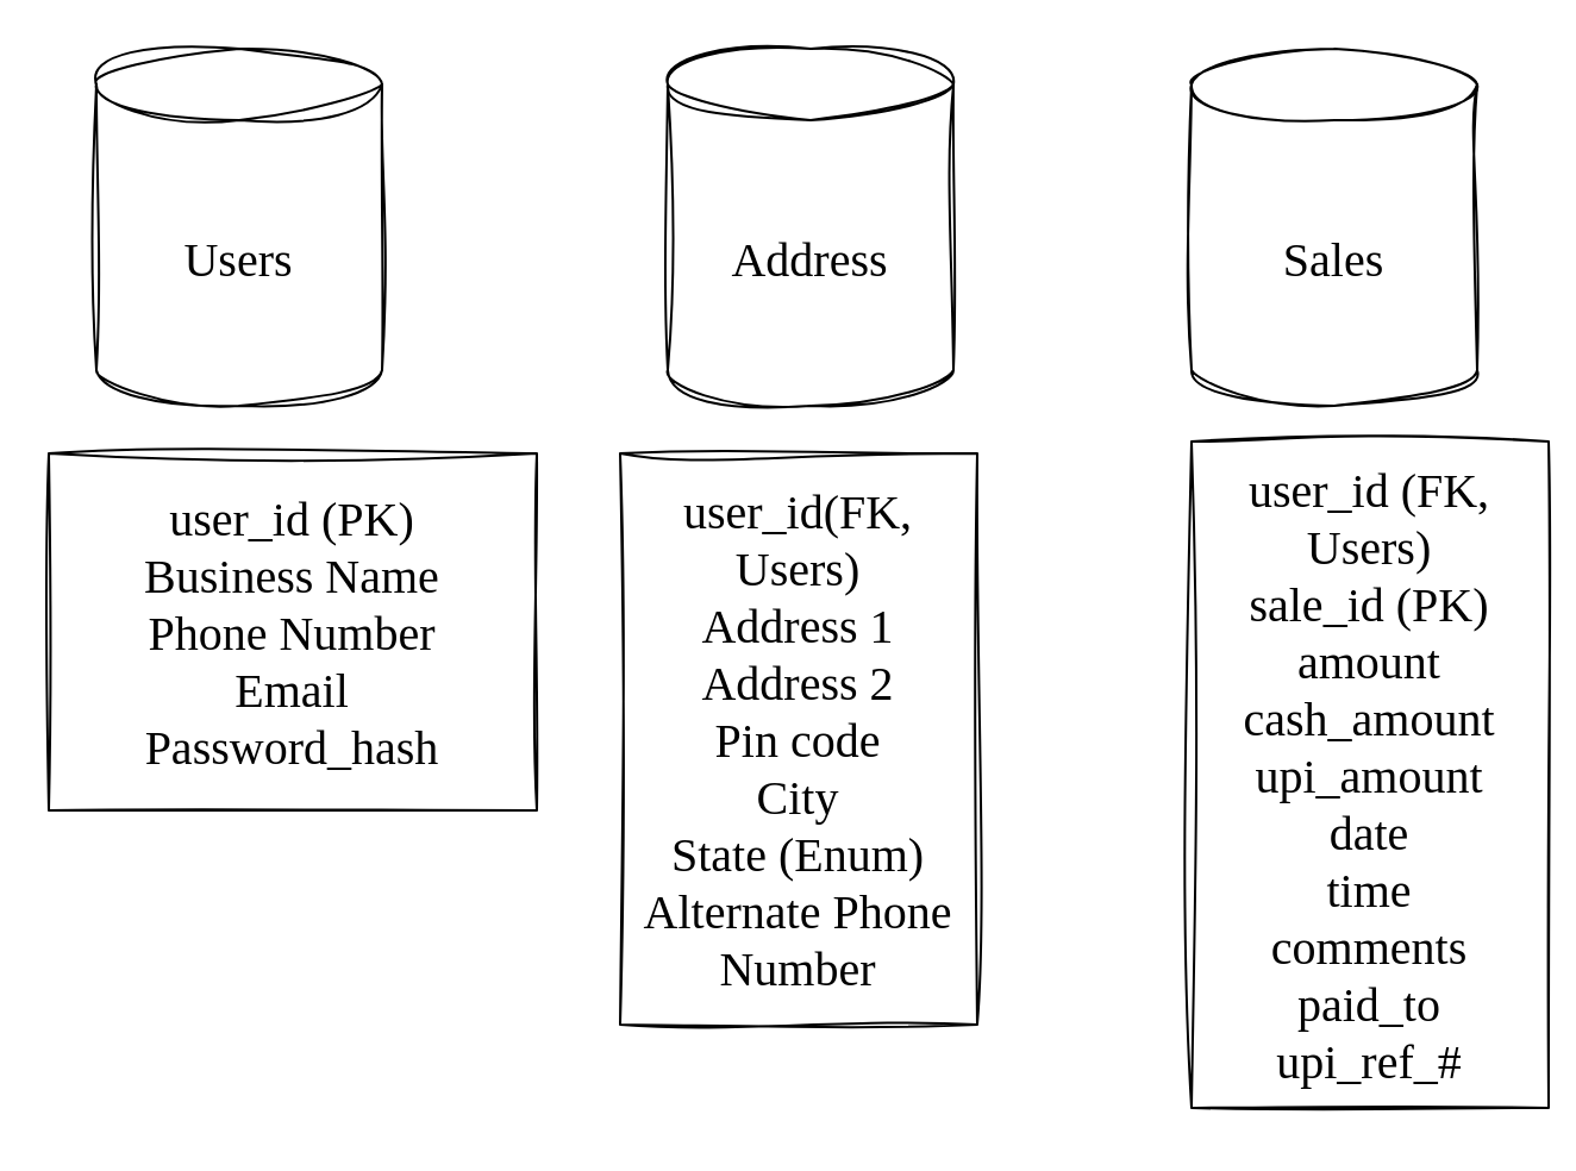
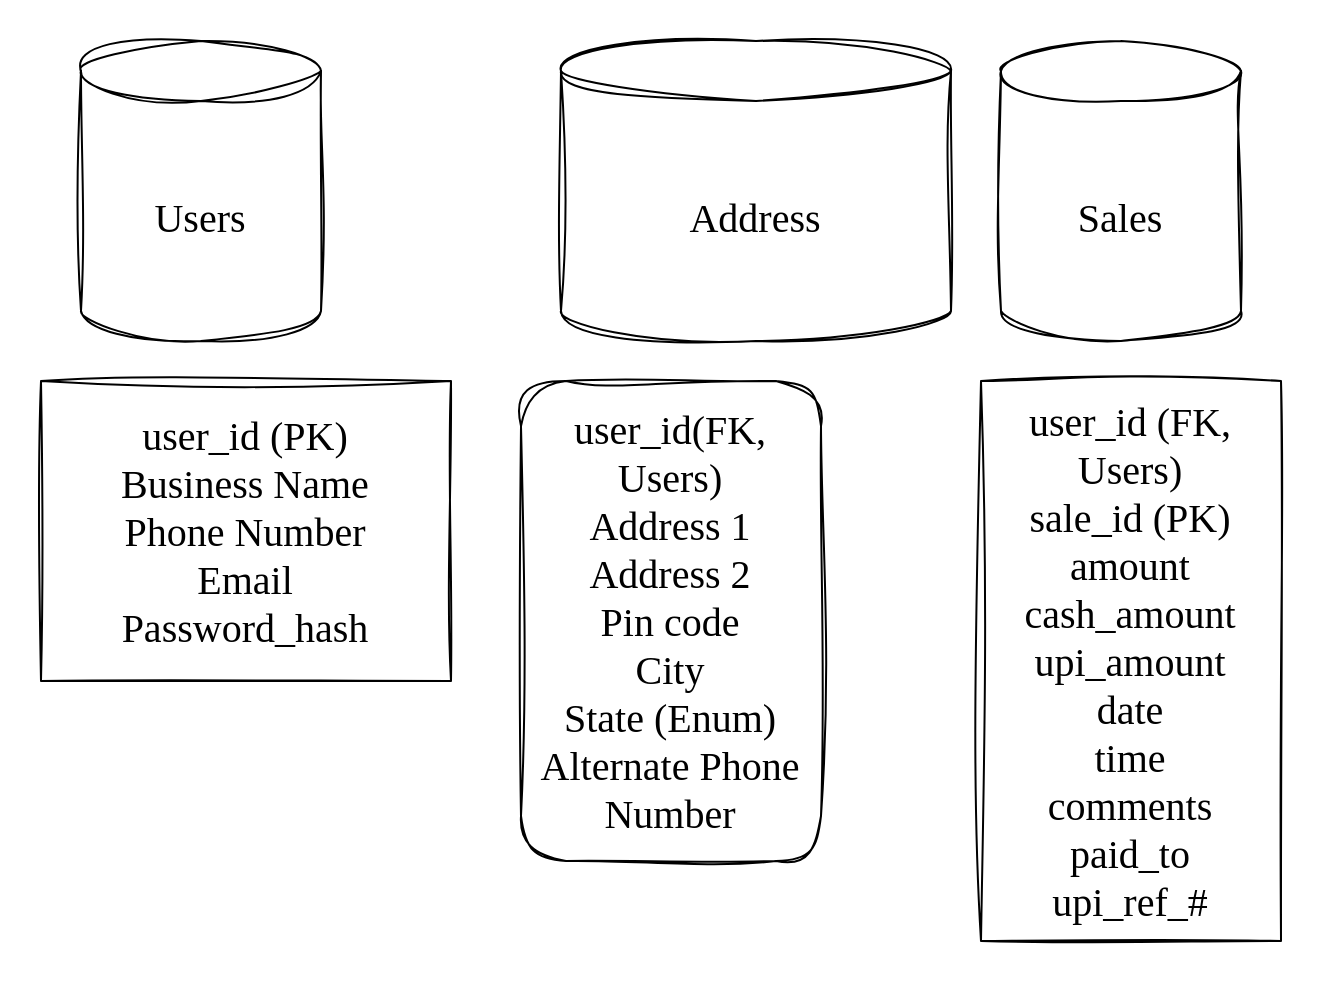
- <mxCell id="5" value="Address" style="shape=cylinder3;whiteSpace=wrap;html=1;boundedLbl=1;backgroundOutline=1;size=15;sketch=1;hachureGap=4;jiggle=2;curveFitting=1;fontFamily=Architects Daughter;fontSource=https%3A%2F%2Ffonts.googleapis.com%2Fcss%3Ffamily%3DArchitects%2BDaughter;fontSize=20;" vertex="1" parent="1"><mxGeometry x="280" y="20" width="120" height="150" as="geometry" /></mxCell>
+ <mxCell id="5" value="Address" style="shape=cylinder3;whiteSpace=wrap;html=1;boundedLbl=1;backgroundOutline=1;size=15;sketch=1;hachureGap=4;jiggle=2;curveFitting=1;fontFamily=Architects Daughter;fontSource=https%3A%2F%2Ffonts.googleapis.com%2Fcss%3Ffamily%3DArchitects%2BDaughter;fontSize=20;" vertex="1" parent="1"><mxGeometry x="280" y="20" width="195" height="150" as="geometry" /></mxCell>
- <mxCell id="6" value="user_id(FK, Users)&lt;br&gt;Address 1&lt;br&gt;Address 2&lt;br&gt;Pin code&lt;br&gt;City&lt;br&gt;State (Enum)&lt;br&gt;Alternate Phone Number" style="rounded=0;whiteSpace=wrap;html=1;sketch=1;hachureGap=4;jiggle=2;curveFitting=1;fontFamily=Architects Daughter;fontSource=https%3A%2F%2Ffonts.googleapis.com%2Fcss%3Ffamily%3DArchitects%2BDaughter;fontSize=20;" vertex="1" parent="1"><mxGeometry x="260" y="190" width="150" height="240" as="geometry" /></mxCell>
+ <mxCell id="6" value="user_id(FK, Users)&lt;br&gt;Address 1&lt;br&gt;Address 2&lt;br&gt;Pin code&lt;br&gt;City&lt;br&gt;State (Enum)&lt;br&gt;Alternate Phone Number" style="whiteSpace=wrap;html=1;sketch=1;hachureGap=4;jiggle=2;curveFitting=1;fontFamily=Architects Daughter;fontSource=https%3A%2F%2Ffonts.googleapis.com%2Fcss%3Ffamily%3DArchitects%2BDaughter;fontSize=20;rounded=1;" vertex="1" parent="1"><mxGeometry x="260" y="190" width="150" height="240" as="geometry" /></mxCell>
- <mxCell id="7" value="user_id (FK, Users)&lt;br&gt;sale_id (PK)&lt;br&gt;amount&lt;br&gt;cash_amount&lt;br&gt;upi_amount&lt;br&gt;date&lt;br&gt;time&lt;br&gt;comments&lt;br&gt;paid_to&lt;br&gt;upi_ref_#" style="rounded=0;whiteSpace=wrap;html=1;sketch=1;hachureGap=4;jiggle=2;curveFitting=1;fontFamily=Architects Daughter;fontSource=https%3A%2F%2Ffonts.googleapis.com%2Fcss%3Ffamily%3DArchitects%2BDaughter;fontSize=20;" vertex="1" parent="1"><mxGeometry x="500" y="185" width="150" height="280" as="geometry" /></mxCell>
+ <mxCell id="7" value="user_id (FK, Users)&lt;br&gt;sale_id (PK)&lt;br&gt;amount&lt;br&gt;cash_amount&lt;br&gt;upi_amount&lt;br&gt;date&lt;br&gt;time&lt;br&gt;comments&lt;br&gt;paid_to&lt;br&gt;upi_ref_#" style="rounded=0;whiteSpace=wrap;html=1;sketch=1;hachureGap=4;jiggle=2;curveFitting=1;fontFamily=Architects Daughter;fontSource=https%3A%2F%2Ffonts.googleapis.com%2Fcss%3Ffamily%3DArchitects%2BDaughter;fontSize=20;" vertex="1" parent="1"><mxGeometry x="490" y="190" width="150" height="280" as="geometry" /></mxCell>
